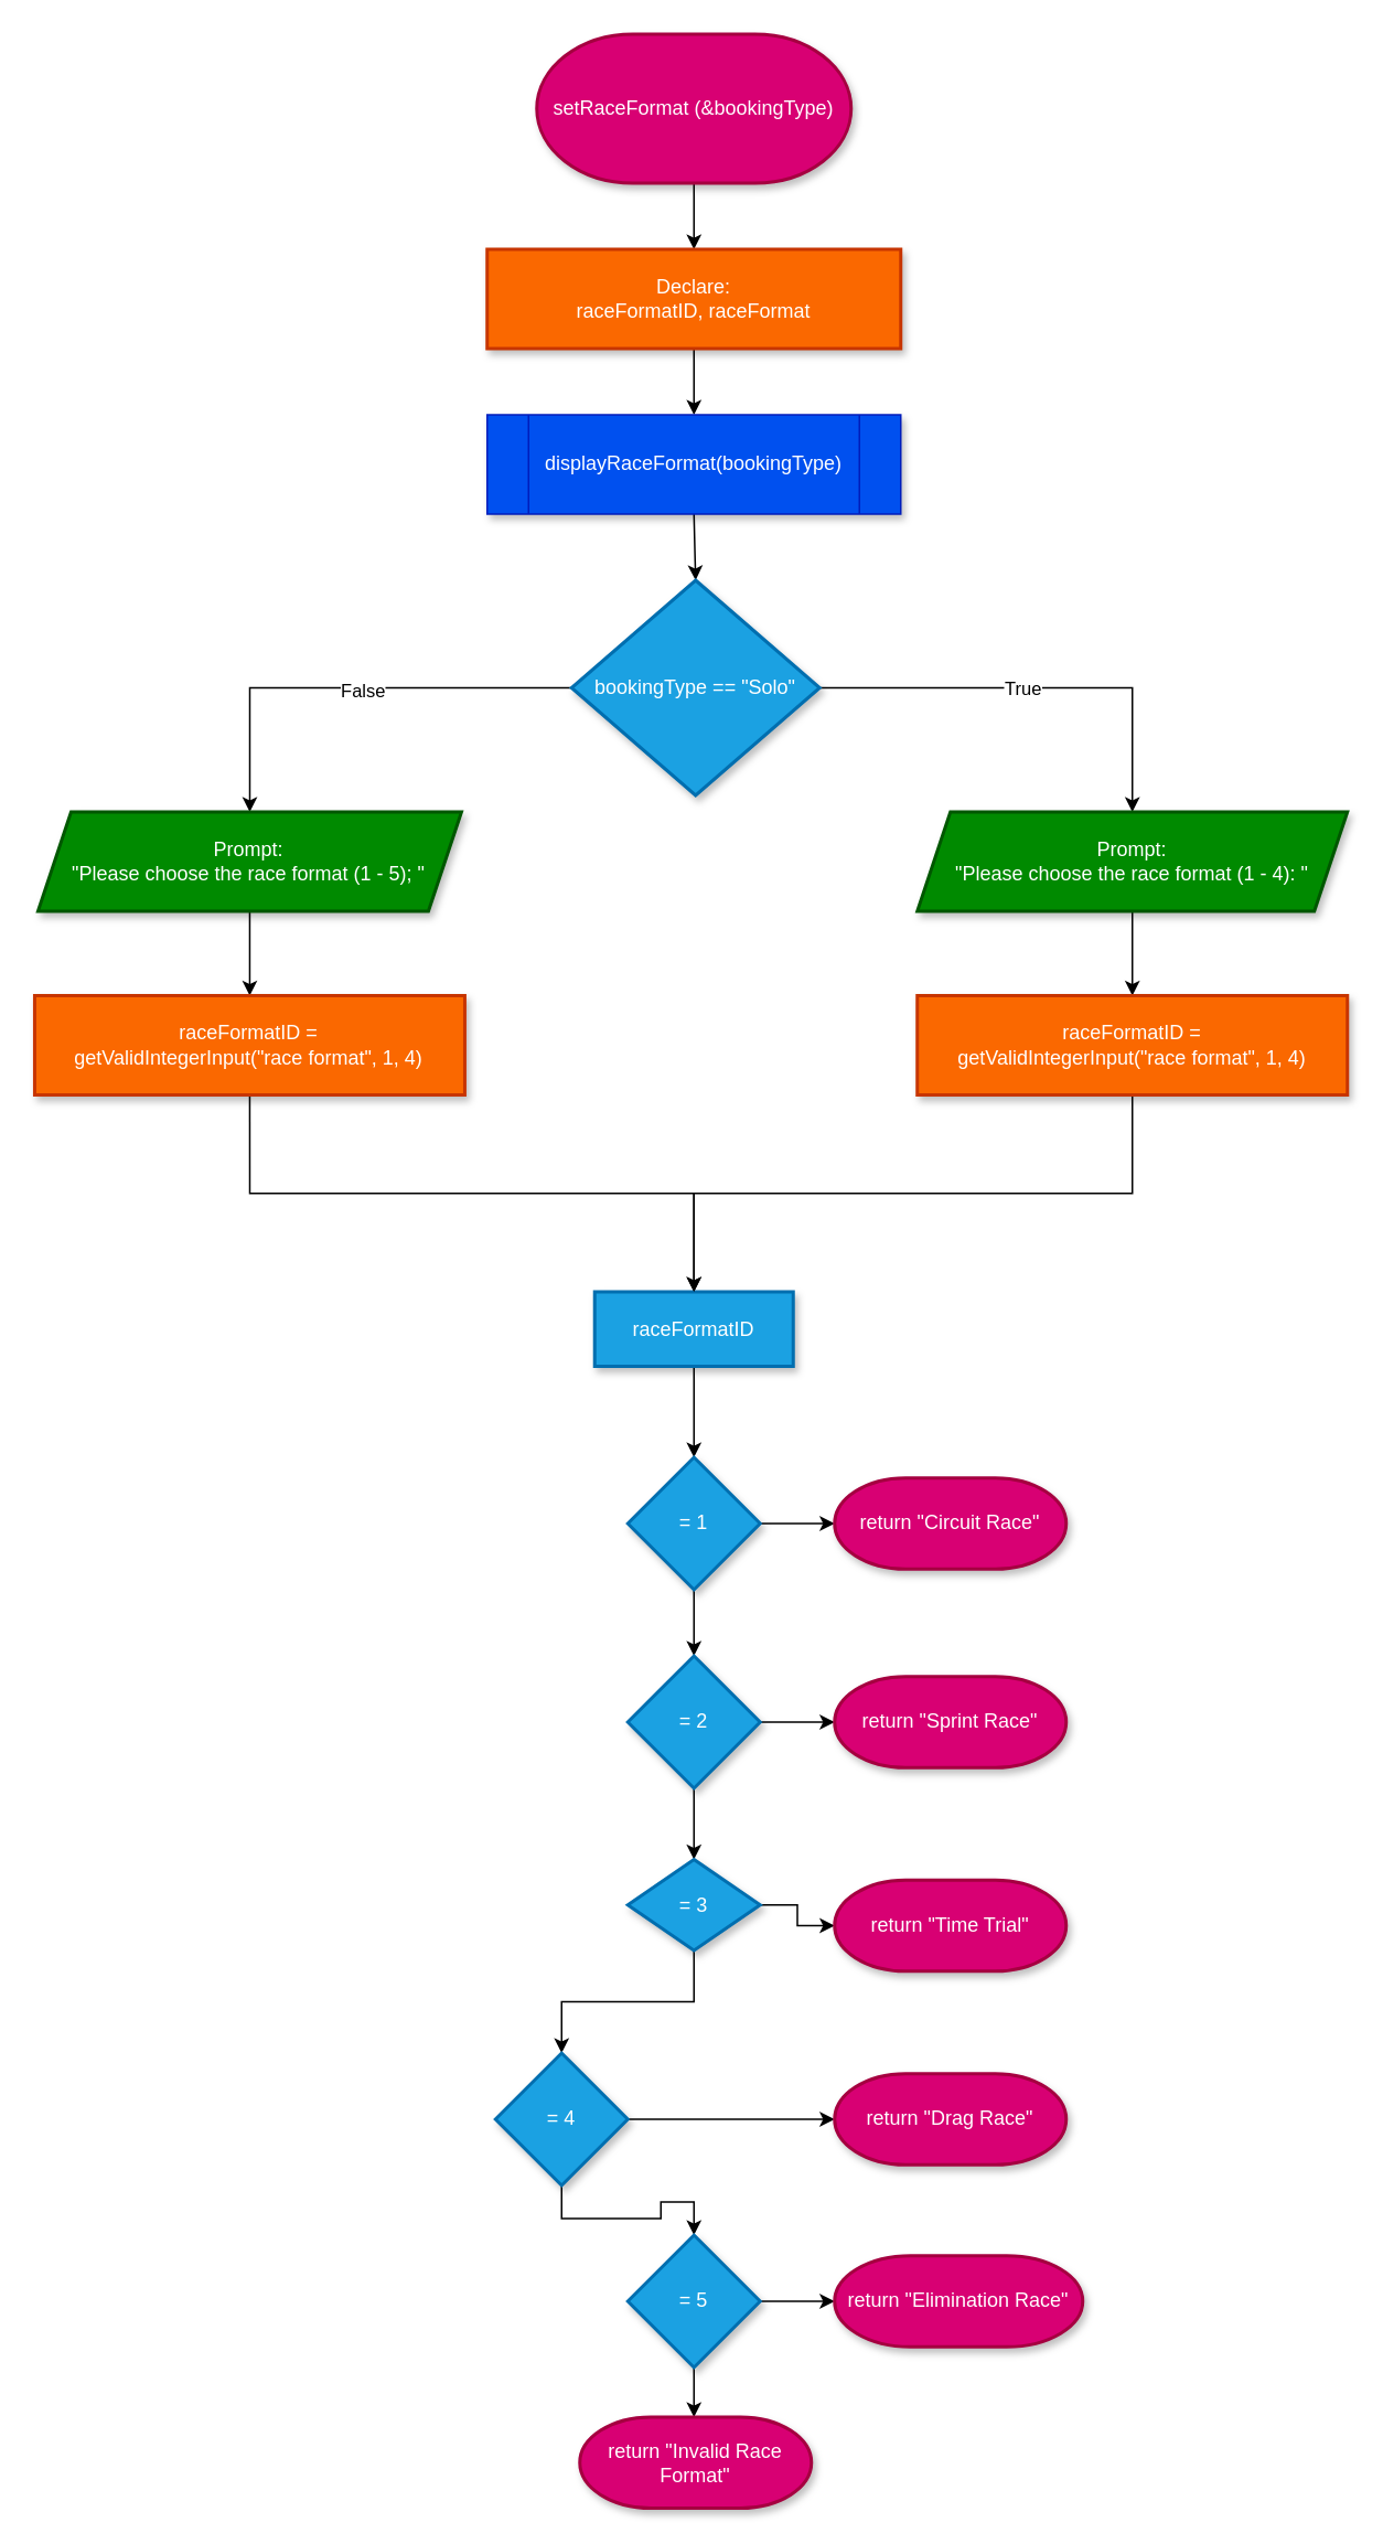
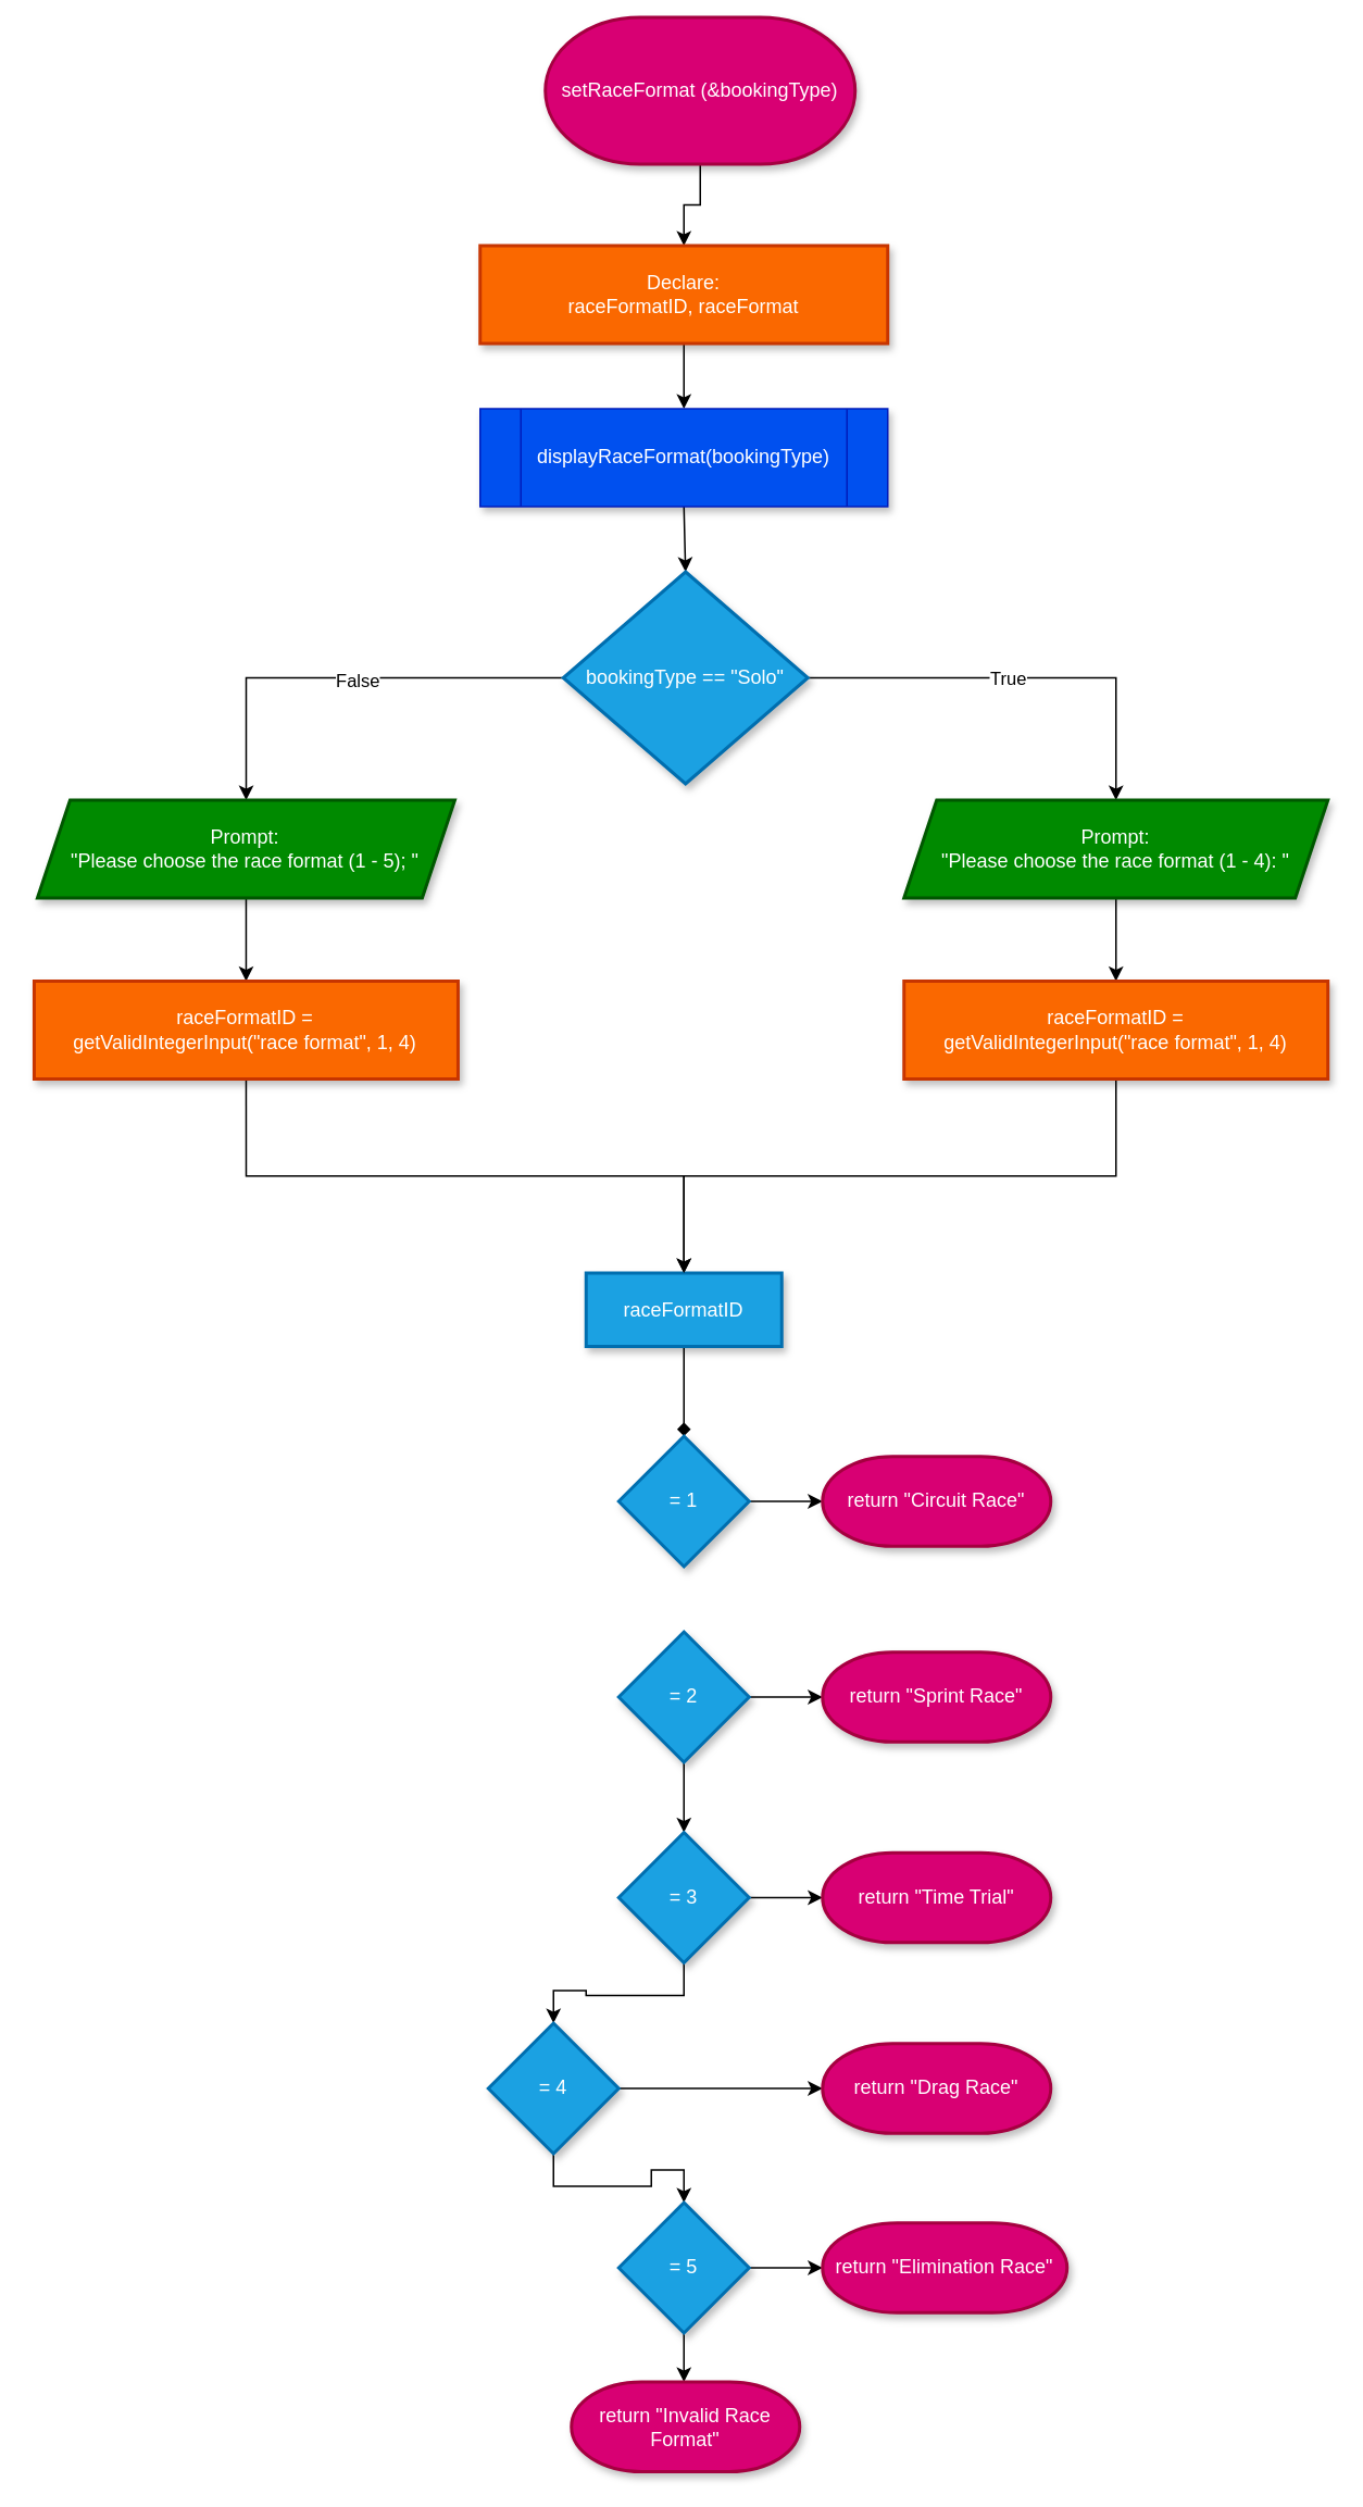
- <mxCell id="3" value="setRaceFormat (&amp;amp;bookingType)" style="strokeWidth=2;html=1;shape=mxgraph.flowchart.terminator;whiteSpace=wrap;fillColor=#d80073;fontColor=#ffffff;strokeColor=#A50040;shadow=1;" parent="1" vertex="1"><mxGeometry x="324" y="20" width="190" height="90" as="geometry" /></mxCell>
+ <mxCell id="3" value="setRaceFormat (&amp;amp;bookingType)" style="strokeWidth=2;html=1;shape=mxgraph.flowchart.terminator;whiteSpace=wrap;fillColor=#d80073;fontColor=#ffffff;strokeColor=#A50040;shadow=1;" parent="1" vertex="1"><mxGeometry x="334" y="10" width="190" height="90" as="geometry" /></mxCell>
- <mxCell id="18" value="" style="edgeStyle=orthogonalEdgeStyle;rounded=0;orthogonalLoop=1;jettySize=auto;html=1;" parent="1" source="19" target="22" edge="1"><mxGeometry relative="1" as="geometry" /></mxCell>
+ <mxCell id="18" value="" style="edgeStyle=orthogonalEdgeStyle;rounded=0;orthogonalLoop=1;jettySize=auto;html=1;endArrow=diamond;" parent="1" source="19" target="22" edge="1"><mxGeometry relative="1" as="geometry" /></mxCell>
- <mxCell id="21" value="" style="edgeStyle=orthogonalEdgeStyle;rounded=0;orthogonalLoop=1;jettySize=auto;html=1;" parent="1" source="22" target="26" edge="1"><mxGeometry relative="1" as="geometry" /></mxCell>
- <mxCell id="30" value="= 3" style="rhombus;whiteSpace=wrap;html=1;fillColor=#1ba1e2;strokeColor=#006EAF;fontColor=#ffffff;strokeWidth=2;shadow=1;" parent="1" vertex="1"><mxGeometry x="379" y="1123" width="80" height="55" as="geometry" /></mxCell>
+ <mxCell id="30" value="= 3" style="rhombus;whiteSpace=wrap;html=1;fillColor=#1ba1e2;strokeColor=#006EAF;fontColor=#ffffff;strokeWidth=2;shadow=1;" parent="1" vertex="1"><mxGeometry x="379" y="1123" width="80" height="80" as="geometry" /></mxCell>
